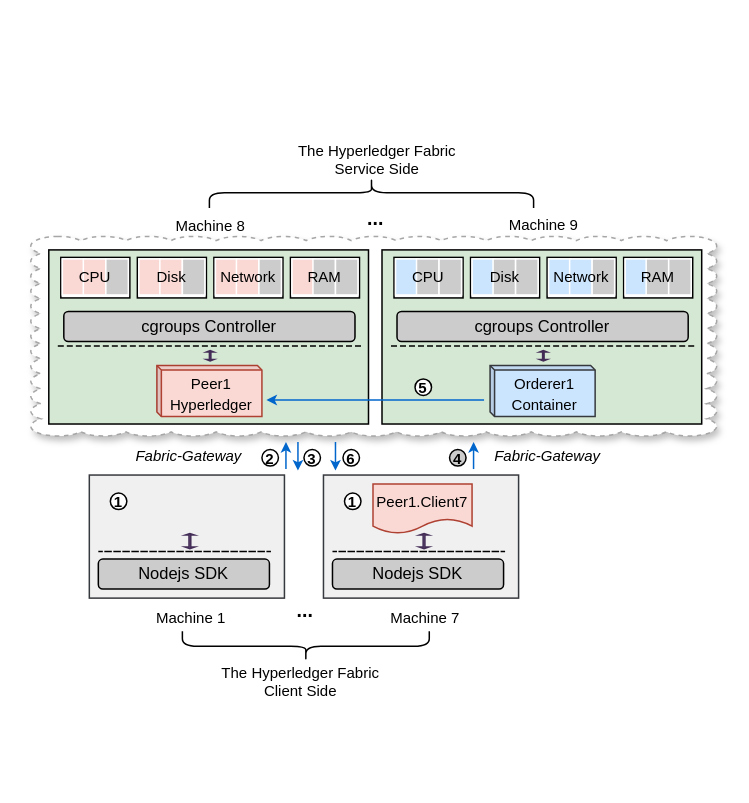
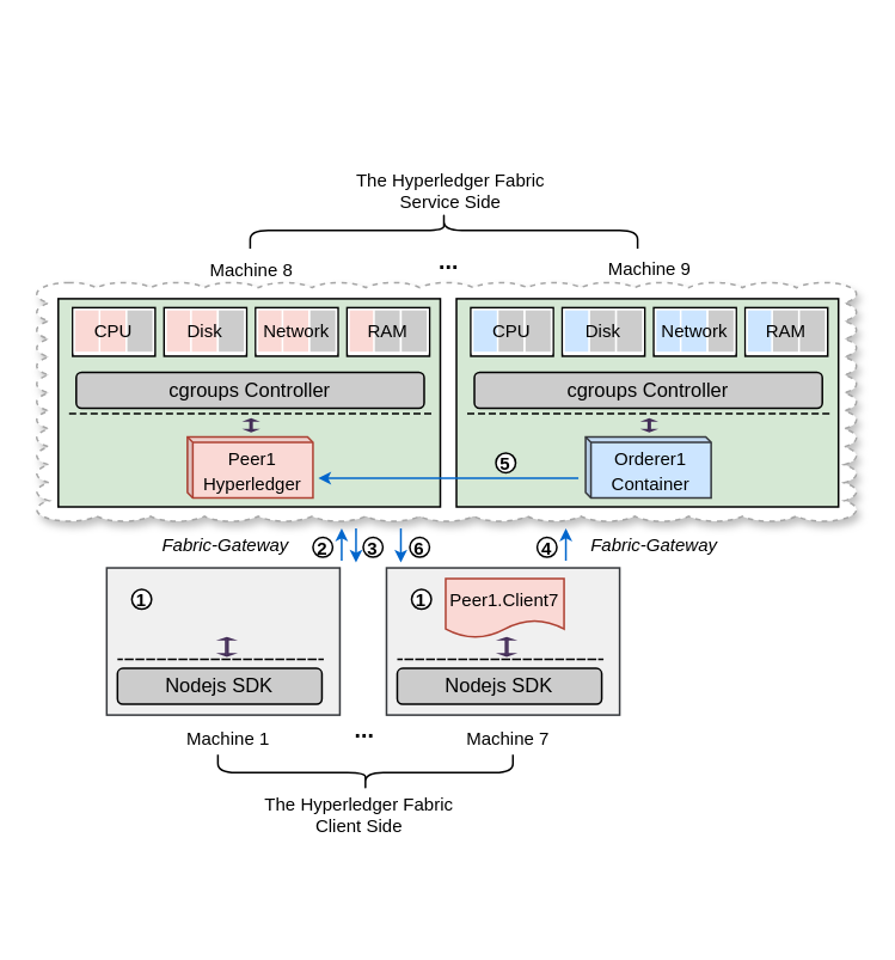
- <mxCell id="41" value="4" style="ellipse;whiteSpace=wrap;html=1;aspect=fixed;fontSize=10;strokeColor=#000000;fillColor=#cccccc;fontStyle=1;" parent="1" vertex="1"><mxGeometry x="299" y="299" width="11" height="11" as="geometry" /></mxCell>
+ <mxCell id="41" value="4" style="ellipse;whiteSpace=wrap;html=1;aspect=fixed;fontSize=10;strokeColor=#000000;fillColor=#FFFFFF;fontStyle=1" parent="1" vertex="1"><mxGeometry x="299" y="299" width="11" height="11" as="geometry" /></mxCell>
